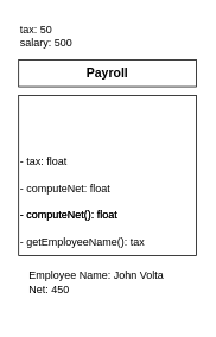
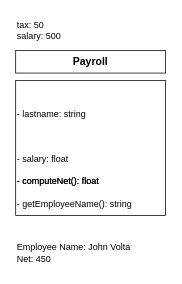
+ <mxCell id="6" value="- lastname: string" style="rounded=0;whiteSpace=wrap;html=1;fillColor=none;strokeColor=none;align=left;" vertex="1" parent="1"><mxGeometry x="20" y="137" width="200" height="30" as="geometry" /></mxCell>
- <mxCell id="7" value="- tax: float" style="rounded=0;whiteSpace=wrap;html=1;fillColor=none;strokeColor=none;align=left;" vertex="1" parent="1"><mxGeometry x="20" y="167" width="200" height="30" as="geometry" /></mxCell>
- <mxCell id="8" value="- computeNet: float" style="rounded=0;whiteSpace=wrap;html=1;fillColor=none;strokeColor=none;align=left;" vertex="1" parent="1"><mxGeometry x="20" y="197" width="200" height="30" as="geometry" /></mxCell>
+ <mxCell id="8" value="- salary: float" style="rounded=0;whiteSpace=wrap;html=1;fillColor=none;strokeColor=none;align=left;" vertex="1" parent="1"><mxGeometry x="20" y="197" width="200" height="30" as="geometry" /></mxCell>
- <mxCell id="11" value="- getEmployeeName(): tax" style="rounded=0;whiteSpace=wrap;html=1;fillColor=none;strokeColor=none;align=left;" vertex="1" parent="1"><mxGeometry x="20" y="257" width="200" height="30" as="geometry" /></mxCell>
+ <mxCell id="11" value="- getEmployeeName(): string" style="rounded=0;whiteSpace=wrap;html=1;fillColor=none;strokeColor=none;align=left;" vertex="1" parent="1"><mxGeometry x="20" y="257" width="200" height="30" as="geometry" /></mxCell>
- <mxCell id="5" value="&lt;div&gt;Employee Name: John Volta&lt;/div&gt;&lt;div&gt;Net: 450&lt;/div&gt;" style="text;html=1;align=left;verticalAlign=middle;resizable=0;points=[];autosize=1;strokeColor=none;fillColor=none;" vertex="1" parent="1"><mxGeometry x="30" y="297" width="170" height="40" as="geometry" /></mxCell>
+ <mxCell id="5" value="&lt;div&gt;Employee Name: John Volta&lt;/div&gt;&lt;div&gt;Net: 450&lt;/div&gt;" style="text;html=1;align=left;verticalAlign=middle;resizable=0;points=[];autosize=1;strokeColor=none;fillColor=none;" vertex="1" parent="1"><mxGeometry x="20" y="317" width="170" height="40" as="geometry" /></mxCell>
